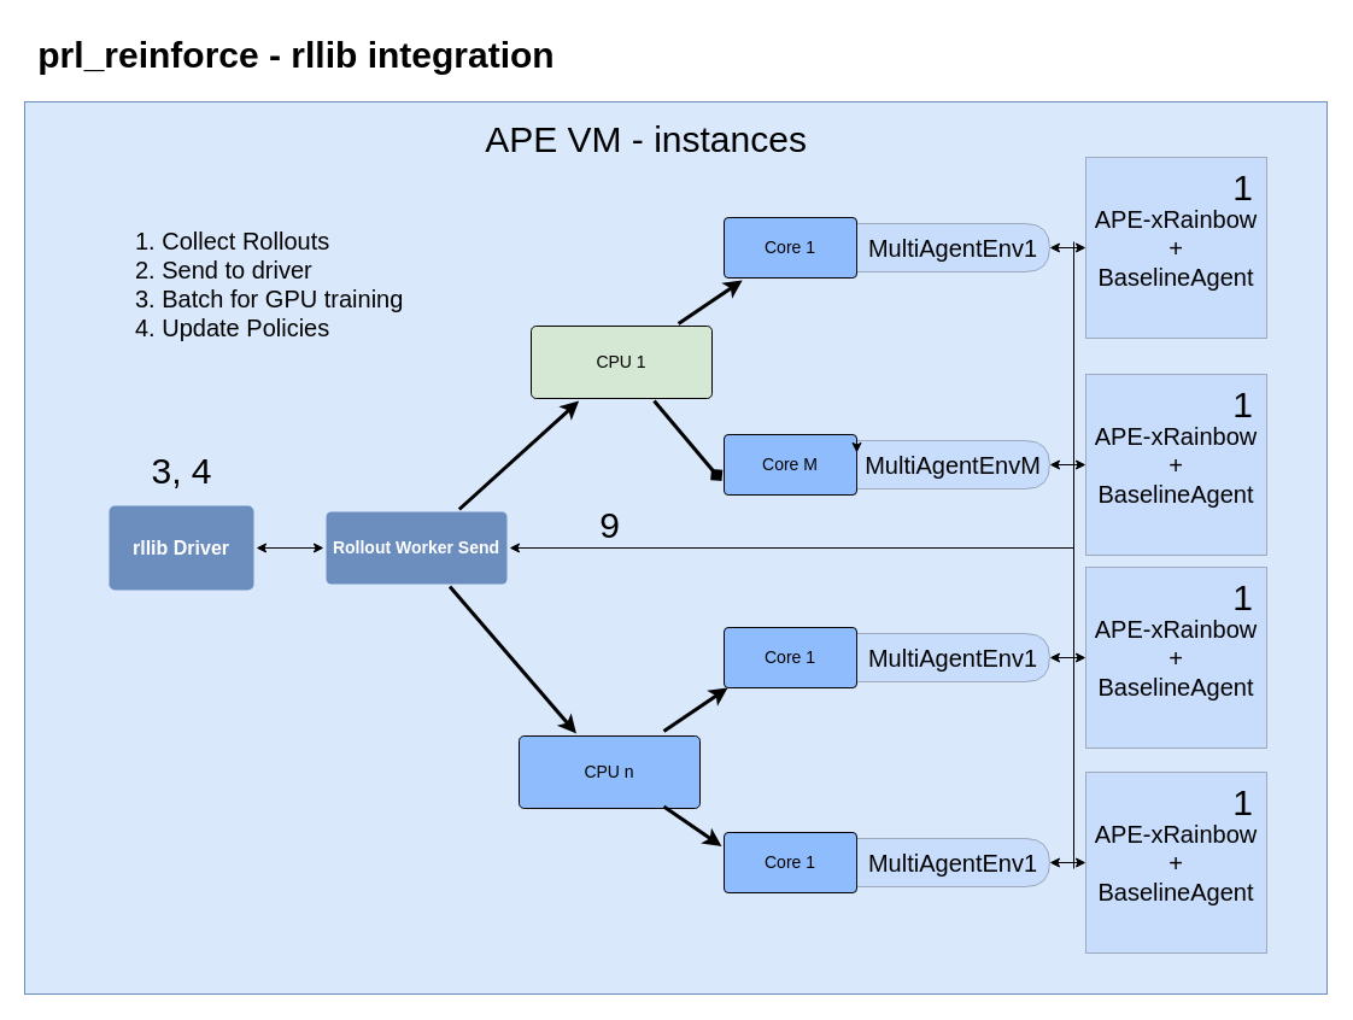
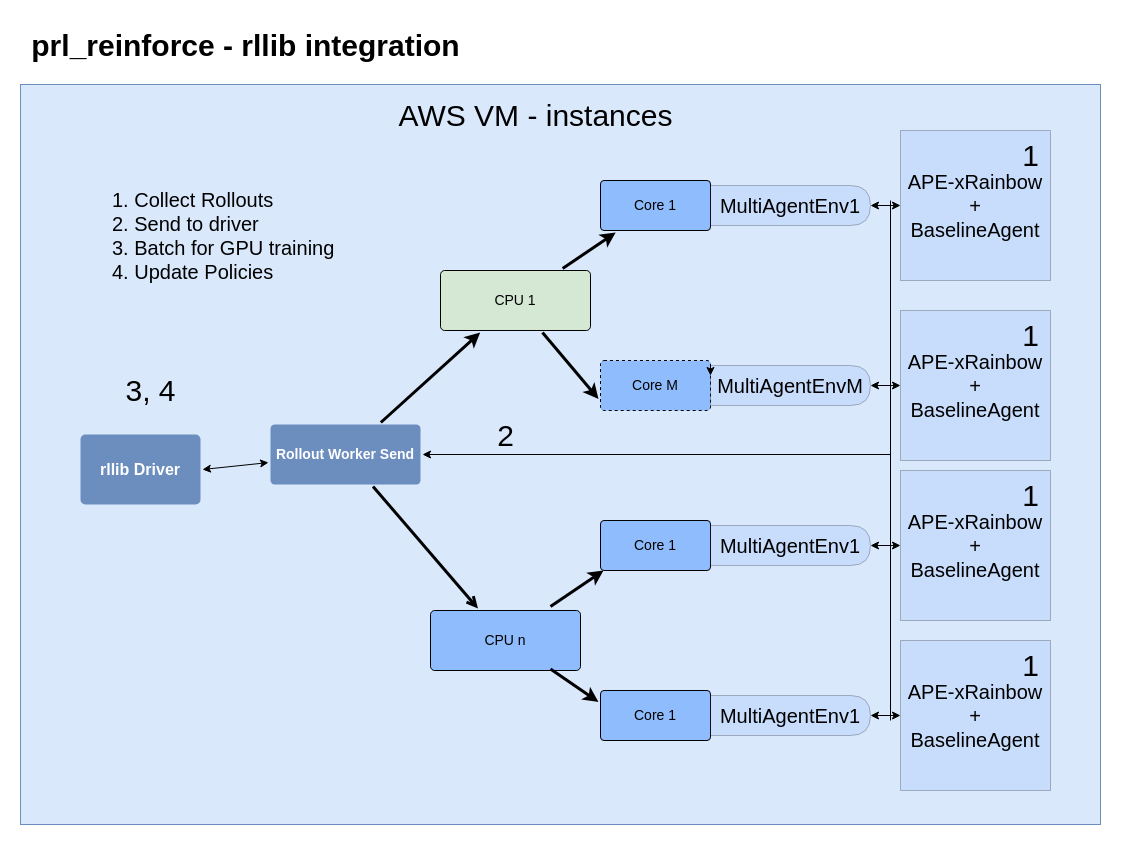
- <mxCell id="34" value="APE VM - instances" style="text;html=1;align=center;verticalAlign=middle;resizable=0;points=[];autosize=1;strokeColor=none;fillColor=none;fontSize=30;" vertex="1" parent="1"><mxGeometry x="385" y="90" width="300" height="50" as="geometry" /></mxCell>
+ <mxCell id="34" value="AWS VM - instances" style="text;html=1;align=center;verticalAlign=middle;resizable=0;points=[];autosize=1;strokeColor=none;fillColor=none;fontSize=30;" vertex="1" parent="1"><mxGeometry x="385" y="90" width="300" height="50" as="geometry" /></mxCell>
- <mxCell id="12" value="Core M" style="rounded=1;whiteSpace=wrap;html=1;shadow=0;labelBackgroundColor=none;strokeColor=default;strokeWidth=1;fillColor=#8FBCFC;fontFamily=Helvetica;fontSize=14;fontColor=#000000;align=center;spacing=5;fontStyle=0;arcSize=7;perimeterSpacing=2;" parent="1" vertex="1"><mxGeometry x="600" y="360" width="110" height="50" as="geometry" /></mxCell>
+ <mxCell id="12" value="Core M" style="rounded=1;whiteSpace=wrap;html=1;shadow=0;labelBackgroundColor=none;strokeColor=default;strokeWidth=1;fillColor=#8FBCFC;fontFamily=Helvetica;fontSize=14;fontColor=#000000;align=center;spacing=5;fontStyle=0;arcSize=7;perimeterSpacing=2;dashed=1;" parent="1" vertex="1"><mxGeometry x="600" y="360" width="110" height="50" as="geometry" /></mxCell>
- <mxCell id="11" value="" style="edgeStyle=none;rounded=1;jumpStyle=none;html=1;shadow=0;labelBackgroundColor=none;startArrow=none;startFill=0;jettySize=auto;orthogonalLoop=1;strokeColor=#000000;strokeWidth=3;fontFamily=Helvetica;fontSize=14;fontColor=#FFFFFF;spacing=5;fontStyle=1;fillColor=#b0e3e6;entryX=0;entryY=0.75;entryDx=0;entryDy=0;endArrow=diamond;" parent="1" source="7" target="12" edge="1"><mxGeometry relative="1" as="geometry"><mxPoint x="687" y="240.004" as="sourcePoint" /><mxPoint x="780" y="202.98" as="targetPoint" /></mxGeometry></mxCell>
+ <mxCell id="11" value="" style="edgeStyle=none;rounded=1;jumpStyle=none;html=1;shadow=0;labelBackgroundColor=none;startArrow=none;startFill=0;jettySize=auto;orthogonalLoop=1;strokeColor=#000000;strokeWidth=3;fontFamily=Helvetica;fontSize=14;fontColor=#FFFFFF;spacing=5;fontStyle=1;fillColor=#b0e3e6;entryX=0;entryY=0.75;entryDx=0;entryDy=0;" parent="1" source="7" target="12" edge="1"><mxGeometry relative="1" as="geometry"><mxPoint x="687" y="240.004" as="sourcePoint" /><mxPoint x="780" y="202.98" as="targetPoint" /></mxGeometry></mxCell>
- <mxCell id="40" value="9" style="text;html=1;align=center;verticalAlign=middle;resizable=0;points=[];autosize=1;strokeColor=none;fillColor=none;fontSize=30;" vertex="1" parent="1"><mxGeometry x="485" y="410" width="40" height="50" as="geometry" /></mxCell>
+ <mxCell id="40" value="2" style="text;html=1;align=center;verticalAlign=middle;resizable=0;points=[];autosize=1;strokeColor=none;fillColor=none;fontSize=30;" vertex="1" parent="1"><mxGeometry x="485" y="410" width="40" height="50" as="geometry" /></mxCell>
- <mxCell id="3" value="rllib Driver" style="rounded=1;whiteSpace=wrap;html=1;shadow=0;labelBackgroundColor=none;strokeColor=none;strokeWidth=3;fillColor=#6C8EBF;fontFamily=Helvetica;fontSize=16;fontColor=#FFFFFF;align=center;fontStyle=1;spacing=5;arcSize=7;perimeterSpacing=2;" parent="1" vertex="1"><mxGeometry x="90" y="419" width="120" height="70" as="geometry" /></mxCell>
+ <mxCell id="3" value="rllib Driver" style="rounded=1;whiteSpace=wrap;html=1;shadow=0;labelBackgroundColor=none;strokeColor=none;strokeWidth=3;fillColor=#6C8EBF;fontFamily=Helvetica;fontSize=16;fontColor=#FFFFFF;align=center;fontStyle=1;spacing=5;arcSize=7;perimeterSpacing=2;" parent="1" vertex="1"><mxGeometry x="80" y="434" width="120" height="70" as="geometry" /></mxCell>
- <mxCell id="6" value="" style="edgeStyle=none;rounded=1;jumpStyle=none;html=1;shadow=0;labelBackgroundColor=none;startArrow=none;startFill=0;jettySize=auto;orthogonalLoop=1;strokeColor=#000000;strokeWidth=3;fontFamily=Helvetica;fontSize=14;fontColor=#FFFFFF;spacing=5;fontStyle=1;fillColor=#b0e3e6;" parent="1" source="4" target="5" edge="1"><mxGeometry relative="1" as="geometry" /></mxCell>
+ <mxCell id="6" value="" style="edgeStyle=none;rounded=1;jumpStyle=none;html=1;shadow=0;labelBackgroundColor=none;startArrow=none;startFill=0;jettySize=auto;orthogonalLoop=1;strokeColor=#000000;strokeWidth=3;fontFamily=Helvetica;fontSize=14;fontColor=#FFFFFF;spacing=5;fontStyle=1;fillColor=#b0e3e6;endArrow=open;" parent="1" source="4" target="5" edge="1"><mxGeometry relative="1" as="geometry" /></mxCell>
